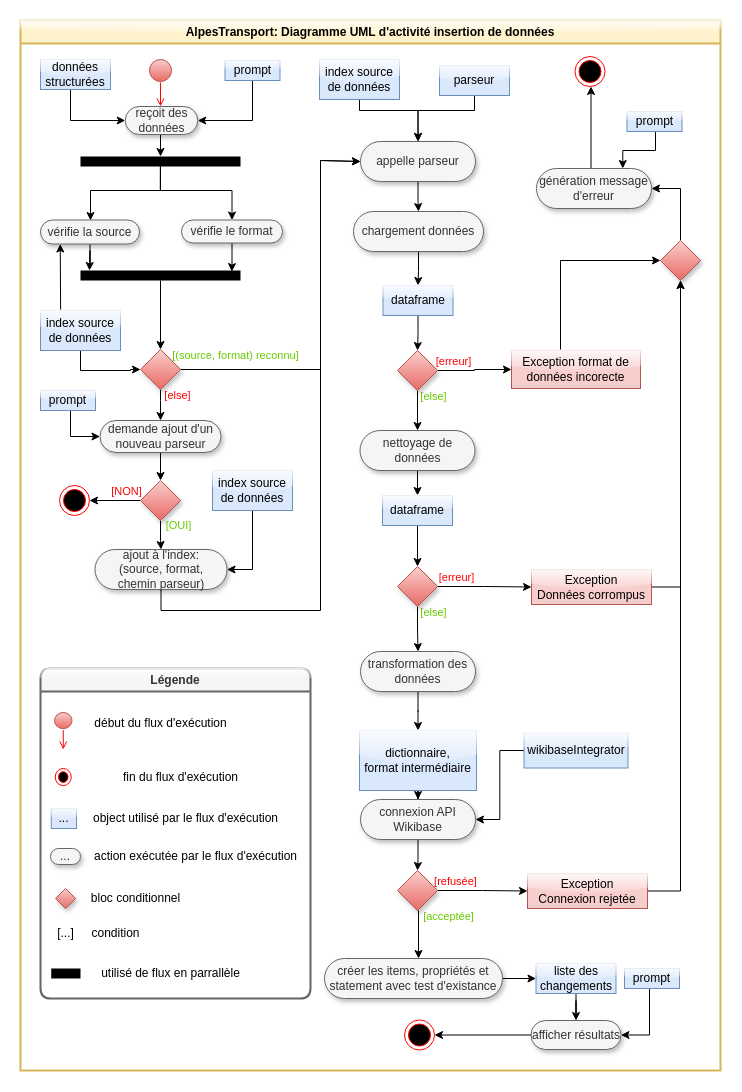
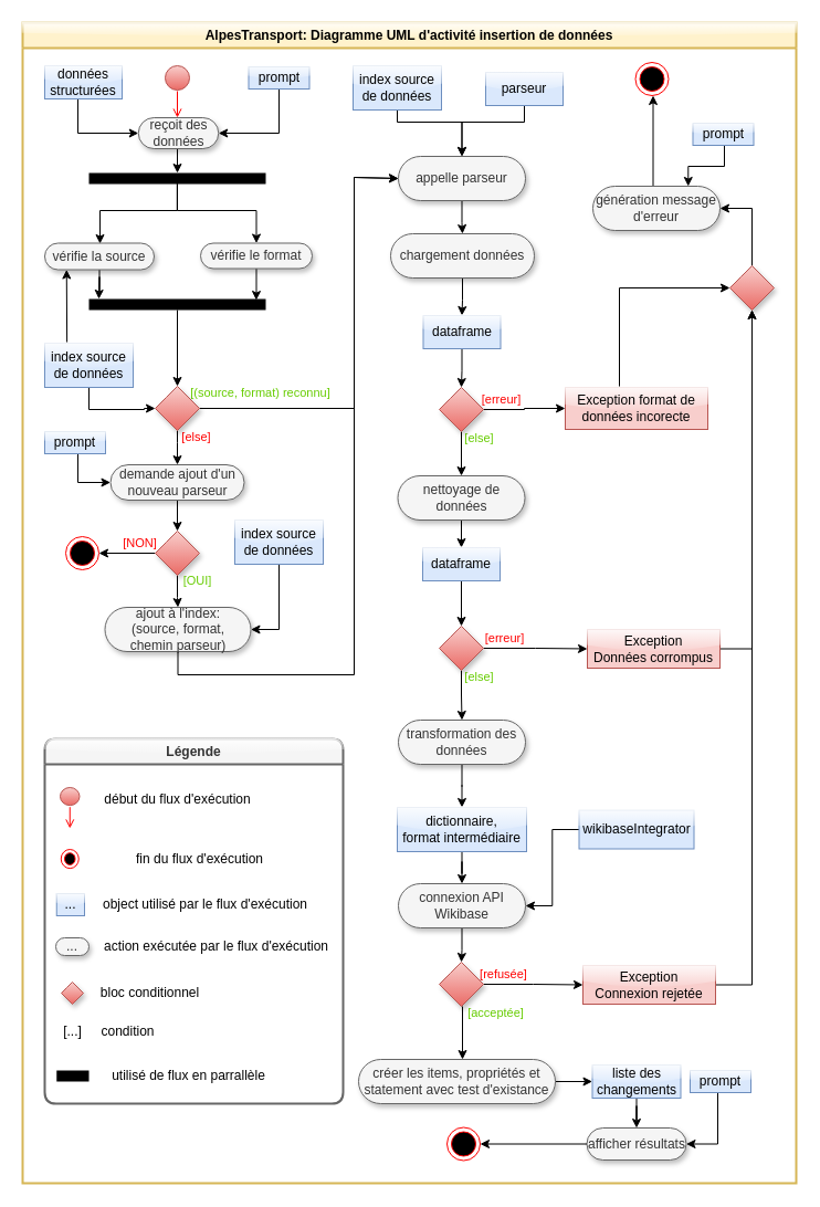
- <mxCell id="73" value="dictionnaire, &lt;br&gt;format intermédiaire" style="rounded=0;whiteSpace=wrap;html=1;shadow=0;sketch=0;strokeColor=#6c8ebf;fillColor=#dae8fc;glass=1;" vertex="1" parent="1"><mxGeometry x="359" y="730" width="117" height="60" as="geometry" /></mxCell>
+ <mxCell id="73" value="dictionnaire, &lt;br&gt;format intermédiaire" style="rounded=0;whiteSpace=wrap;html=1;shadow=0;sketch=0;strokeColor=#6c8ebf;fillColor=#dae8fc;glass=1;" vertex="1" parent="1"><mxGeometry x="359" y="730" width="117" height="40" as="geometry" /></mxCell>
